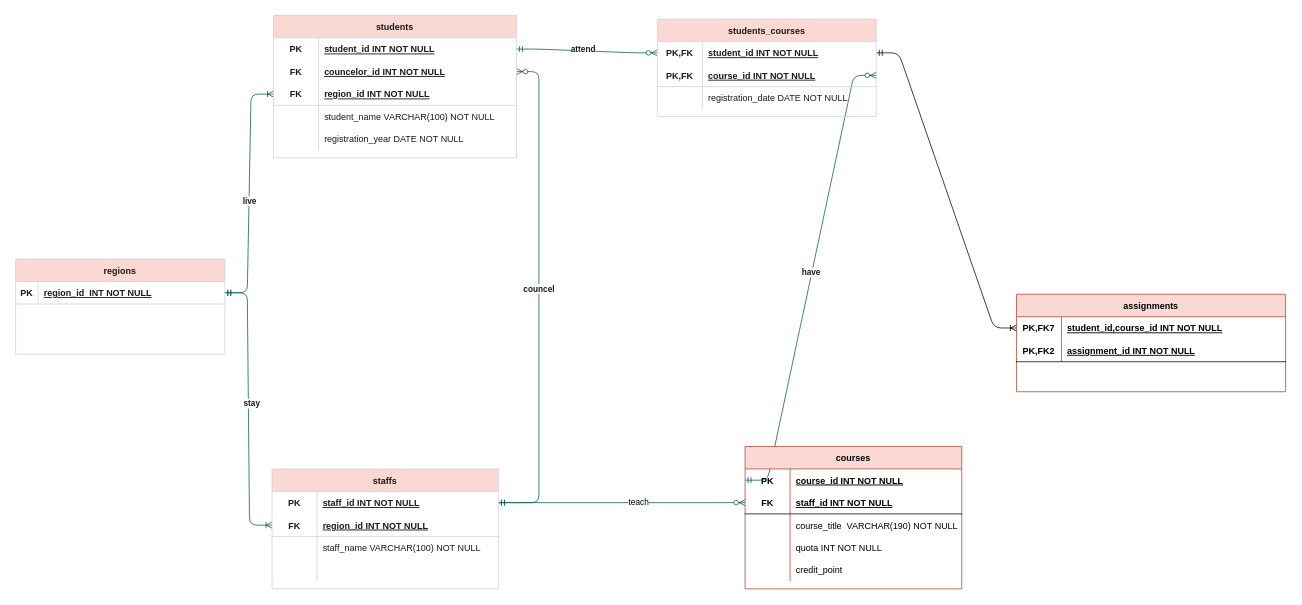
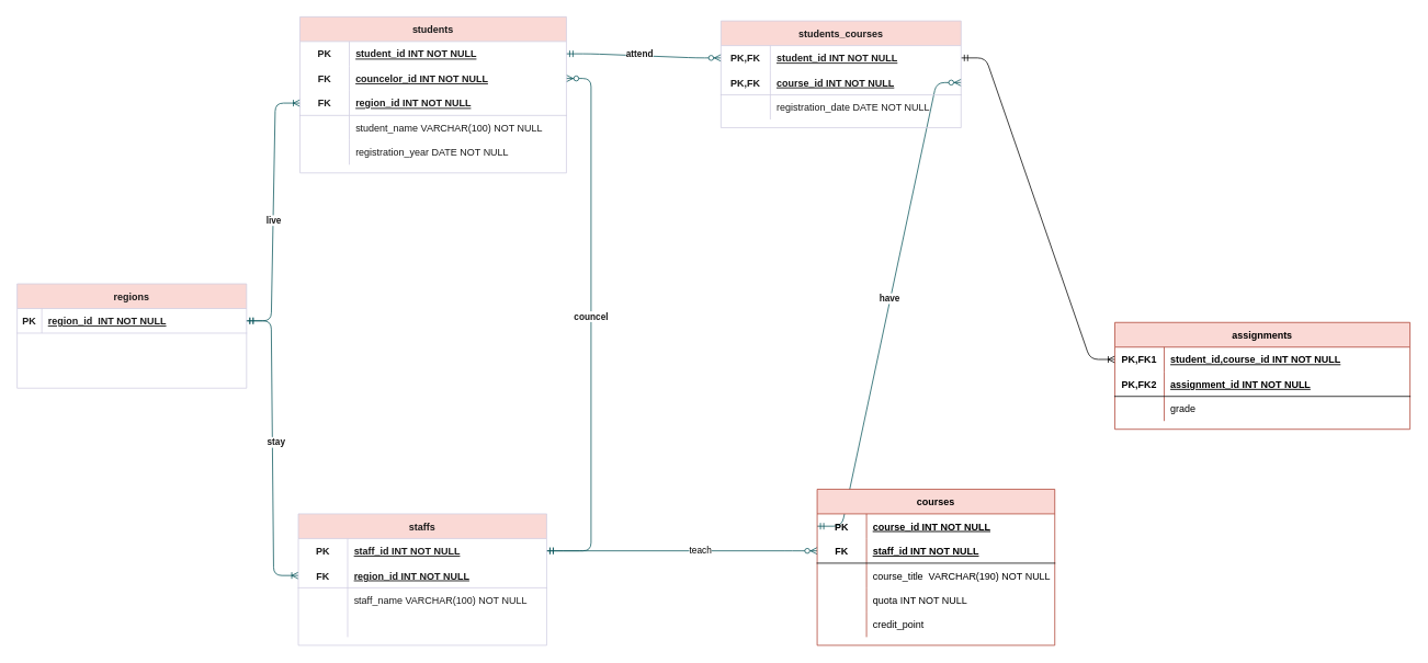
- <mxCell id="78" value="PK,FK7" style="shape=partialRectangle;connectable=0;fillColor=none;top=0;left=0;bottom=0;right=0;fontStyle=1;overflow=hidden;" parent="77" vertex="1"><mxGeometry width="60" height="30" as="geometry" /></mxCell>
+ <mxCell id="78" value="PK,FK1" style="shape=partialRectangle;connectable=0;fillColor=none;top=0;left=0;bottom=0;right=0;fontStyle=1;overflow=hidden;" parent="77" vertex="1"><mxGeometry width="60" height="30" as="geometry" /></mxCell>
+ <mxCell id="85" value="grade" style="shape=partialRectangle;connectable=0;fillColor=none;top=0;left=0;bottom=0;right=0;align=left;spacingLeft=6;overflow=hidden;" parent="83" vertex="1"><mxGeometry x="60" width="299" height="30" as="geometry" /></mxCell>
